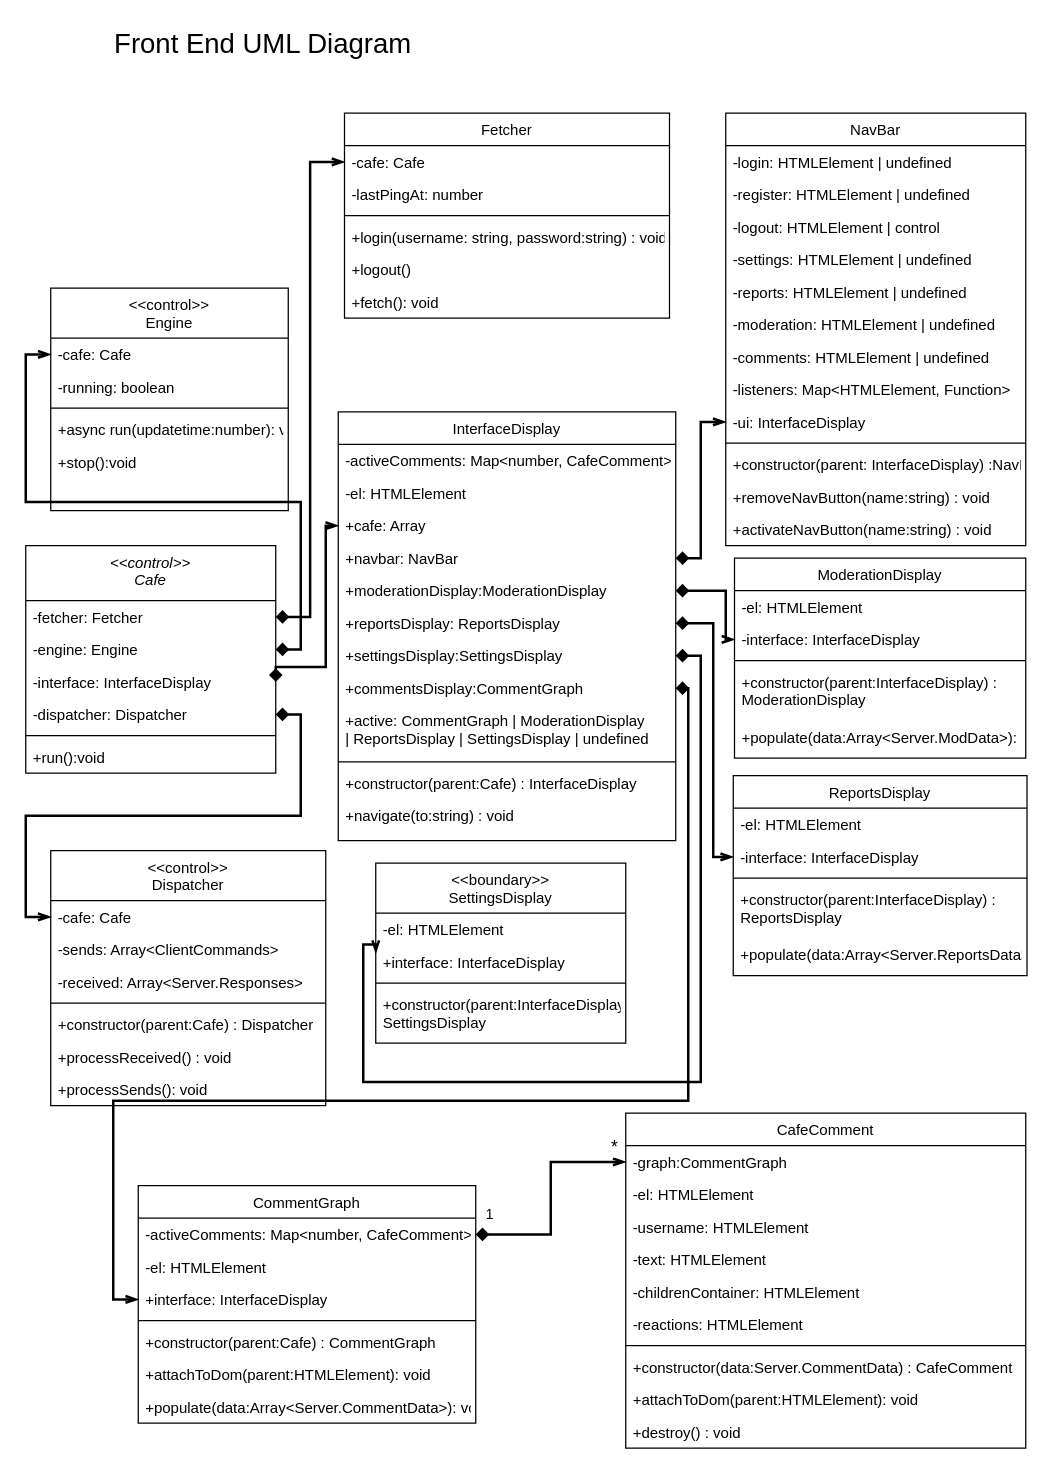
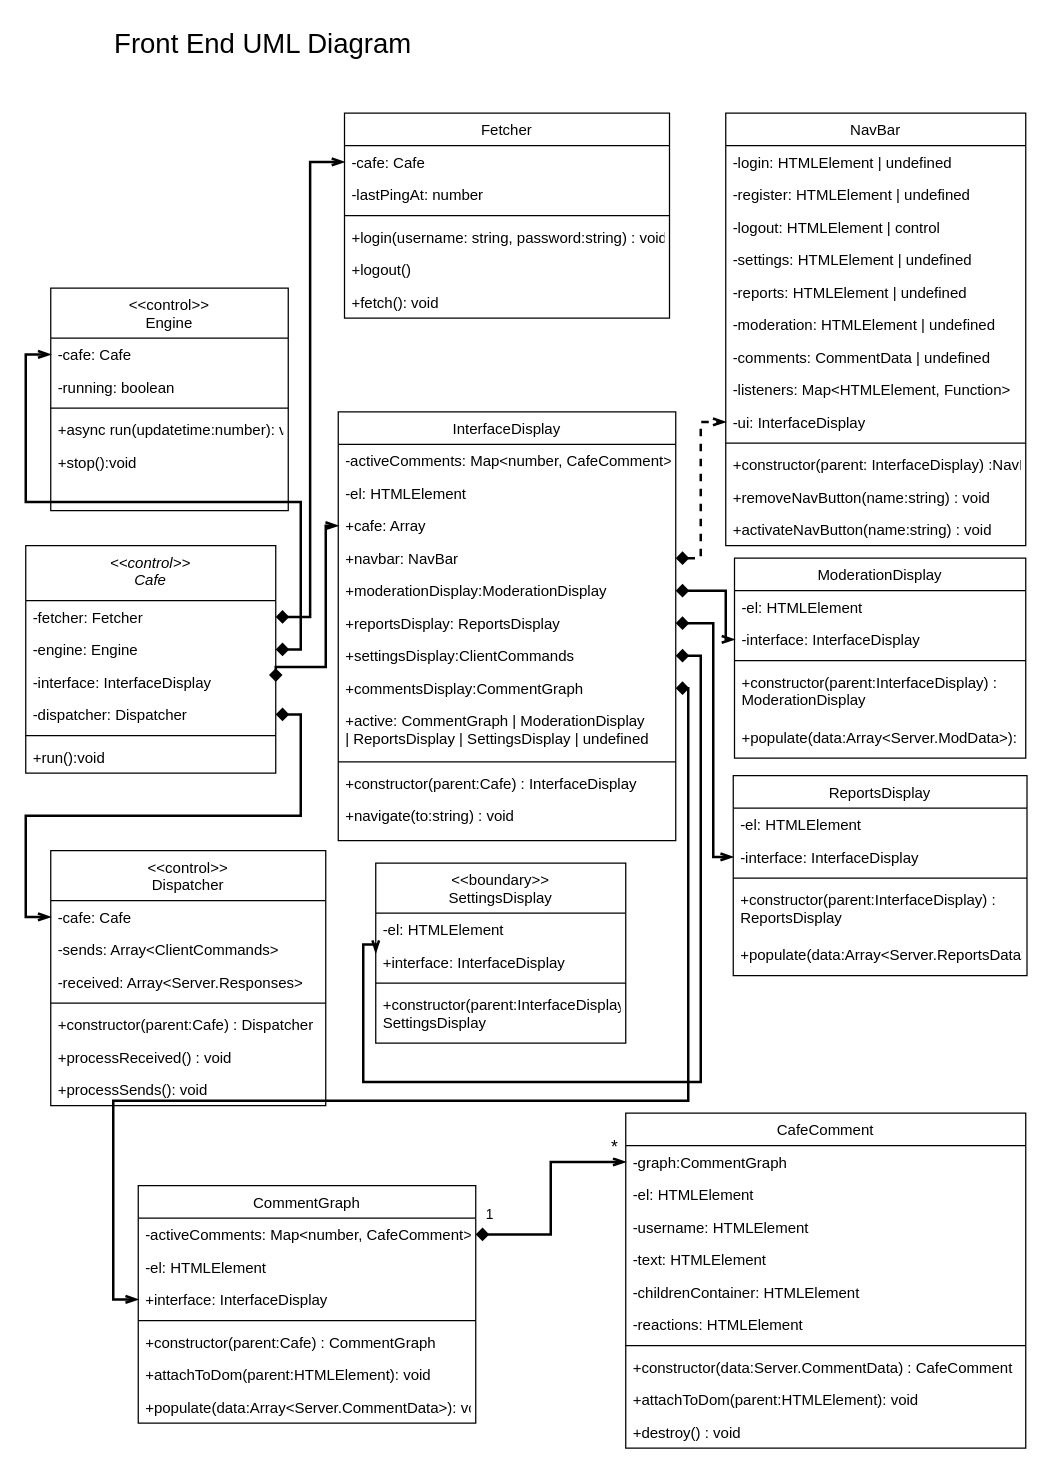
- <mxCell id="75" value="-comments: HTMLElement | undefined" style="text;align=left;verticalAlign=top;spacingLeft=4;spacingRight=4;overflow=hidden;rotatable=0;points=[[0,0.5],[1,0.5]];portConstraint=eastwest;rounded=0;shadow=0;html=0;" parent="68" vertex="1"><mxGeometry y="182" width="240" height="26" as="geometry" /></mxCell>
+ <mxCell id="75" value="-comments: CommentData | undefined" style="text;align=left;verticalAlign=top;spacingLeft=4;spacingRight=4;overflow=hidden;rotatable=0;points=[[0,0.5],[1,0.5]];portConstraint=eastwest;rounded=0;shadow=0;html=0;" parent="68" vertex="1"><mxGeometry y="182" width="240" height="26" as="geometry" /></mxCell>
- <mxCell id="93" style="edgeStyle=orthogonalEdgeStyle;rounded=0;orthogonalLoop=1;jettySize=auto;html=1;exitX=1;exitY=0.5;exitDx=0;exitDy=0;entryX=0;entryY=0.5;entryDx=0;entryDy=0;strokeWidth=2;startArrow=diamond;startFill=1;endArrow=openThin;endFill=0;" parent="1" source="59" target="77" edge="1"><mxGeometry relative="1" as="geometry"><Array as="points"><mxPoint x="560" y="446" /><mxPoint x="560" y="337" /></Array></mxGeometry></mxCell>
+ <mxCell id="93" style="edgeStyle=orthogonalEdgeStyle;rounded=0;orthogonalLoop=1;jettySize=auto;html=1;exitX=1;exitY=0.5;exitDx=0;exitDy=0;entryX=0;entryY=0.5;entryDx=0;entryDy=0;strokeWidth=2;startArrow=diamond;startFill=1;endArrow=openThin;endFill=0;dashed=1;" parent="1" source="59" target="77" edge="1"><mxGeometry relative="1" as="geometry"><Array as="points"><mxPoint x="560" y="446" /><mxPoint x="560" y="337" /></Array></mxGeometry></mxCell>
- <mxCell id="62" value="+settingsDisplay:SettingsDisplay" style="text;align=left;verticalAlign=top;spacingLeft=4;spacingRight=4;overflow=hidden;rotatable=0;points=[[0,0.5],[1,0.5]];portConstraint=eastwest;rounded=0;shadow=0;html=0;" parent="55" vertex="1"><mxGeometry y="182" width="270" height="26" as="geometry" /></mxCell>
+ <mxCell id="62" value="+settingsDisplay:ClientCommands" style="text;align=left;verticalAlign=top;spacingLeft=4;spacingRight=4;overflow=hidden;rotatable=0;points=[[0,0.5],[1,0.5]];portConstraint=eastwest;rounded=0;shadow=0;html=0;" parent="55" vertex="1"><mxGeometry y="182" width="270" height="26" as="geometry" /></mxCell>
